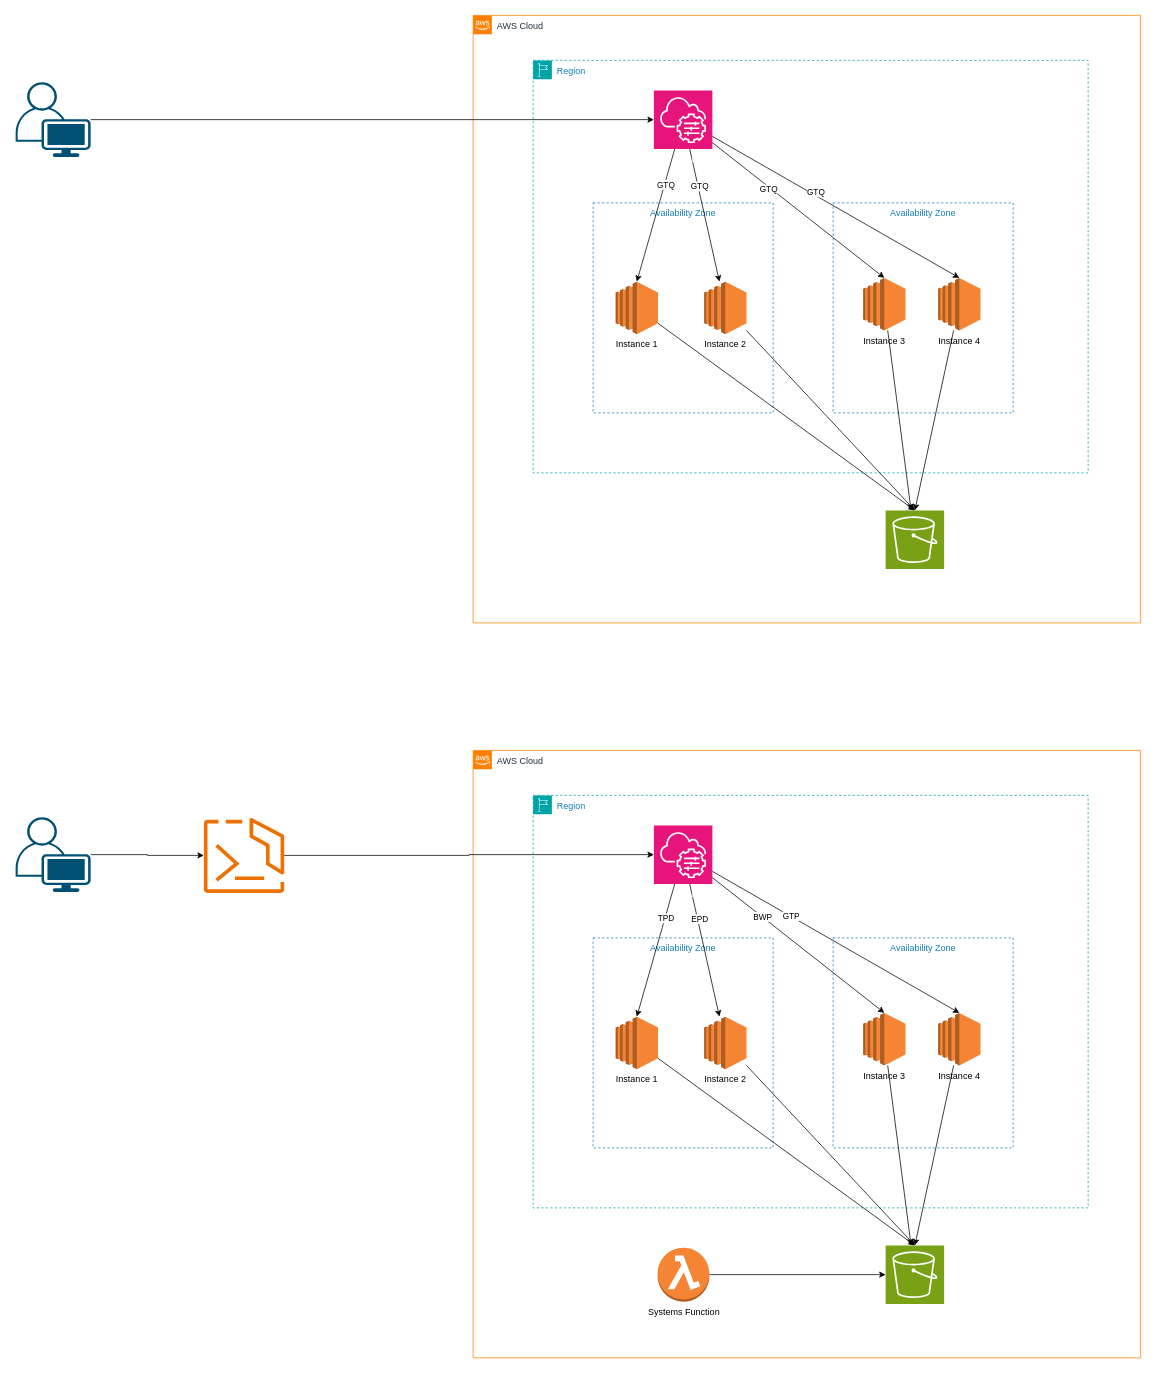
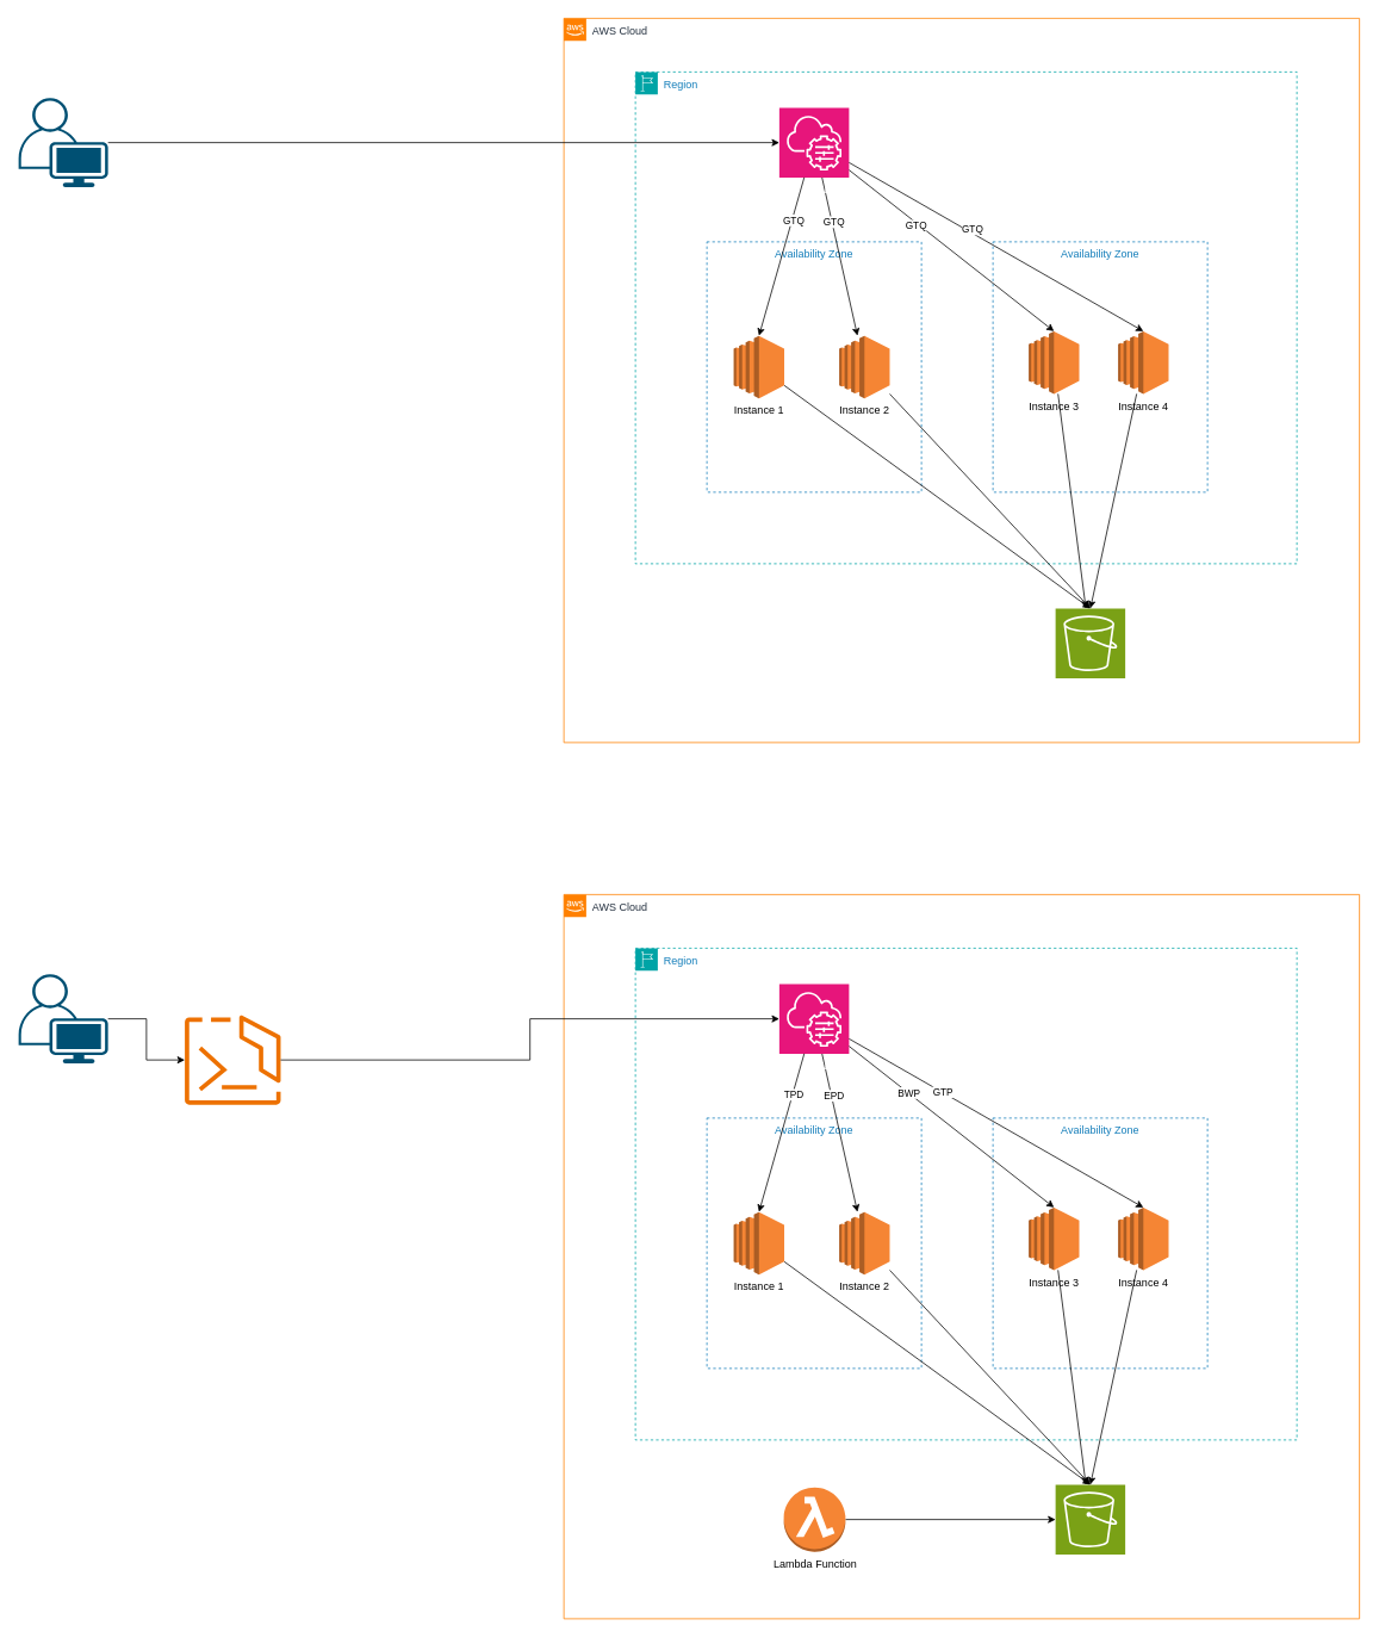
- <mxCell id="28" value="&lt;font color=&quot;#ffffff&quot;&gt;AWS CLI&lt;/font&gt;" style="sketch=0;outlineConnect=0;fontColor=#232F3E;gradientColor=none;fillColor=#ED7100;strokeColor=none;dashed=0;verticalLabelPosition=bottom;verticalAlign=top;align=center;html=1;fontSize=12;fontStyle=0;aspect=fixed;pointerEvents=1;shape=mxgraph.aws4.ecs_copilot_cli;" vertex="1" parent="1"><mxGeometry x="270" y="1090" width="109.1" height="100" as="geometry" /></mxCell>
+ <mxCell id="28" value="&lt;font color=&quot;#ffffff&quot;&gt;AWS CLI&lt;/font&gt;" style="sketch=0;outlineConnect=0;fontColor=#232F3E;gradientColor=none;fillColor=#ED7100;strokeColor=none;dashed=0;verticalLabelPosition=bottom;verticalAlign=top;align=center;html=1;fontSize=12;fontStyle=0;aspect=fixed;pointerEvents=1;shape=mxgraph.aws4.ecs_copilot_cli;" vertex="1" parent="1"><mxGeometry x="205" y="1135" width="109.1" height="100" as="geometry" /></mxCell>
- <mxCell id="27" value="Systems Function" style="outlineConnect=0;dashed=0;verticalLabelPosition=bottom;verticalAlign=top;align=center;html=1;shape=mxgraph.aws3.lambda_function;fillColor=#F58534;gradientColor=none;" vertex="1" parent="4"><mxGeometry x="246" y="663" width="69" height="72" as="geometry" /></mxCell>
+ <mxCell id="27" value="Lambda Function" style="outlineConnect=0;dashed=0;verticalLabelPosition=bottom;verticalAlign=top;align=center;html=1;shape=mxgraph.aws3.lambda_function;fillColor=#F58534;gradientColor=none;" vertex="1" parent="4"><mxGeometry x="246" y="663" width="69" height="72" as="geometry" /></mxCell>
